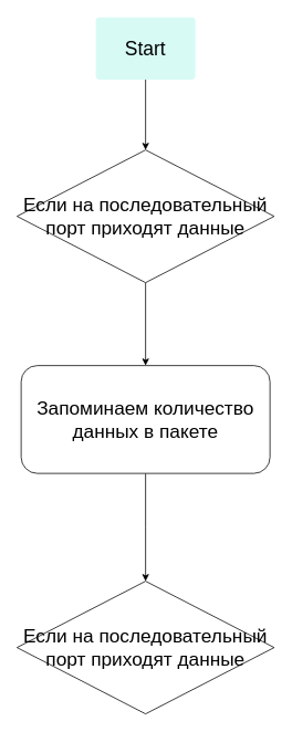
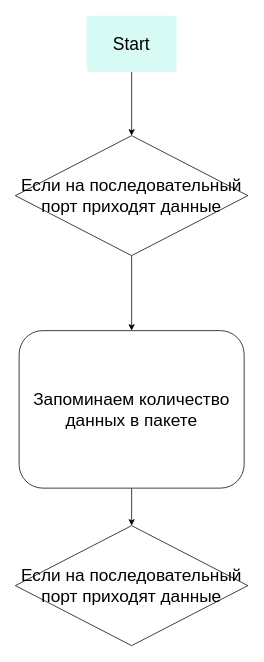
- <mxCell id="7" value="&lt;font style=&quot;font-size: 23px;&quot;&gt;Запоминаем количество данных в пакете&lt;/font&gt;" style="rounded=1;whiteSpace=wrap;html=1;" vertex="1" parent="1"><mxGeometry x="25" y="440" width="300" height="130" as="geometry" /></mxCell>
+ <mxCell id="7" value="&lt;font style=&quot;font-size: 23px;&quot;&gt;Запоминаем количество данных в пакете&lt;/font&gt;" style="rounded=1;whiteSpace=wrap;html=1;" vertex="1" parent="1"><mxGeometry x="25" y="440" width="300" height="210" as="geometry" /></mxCell>
